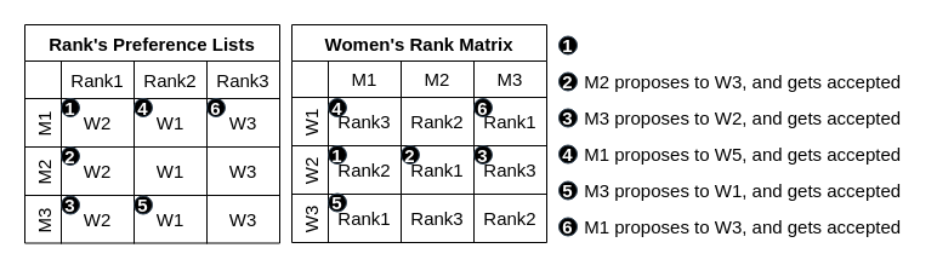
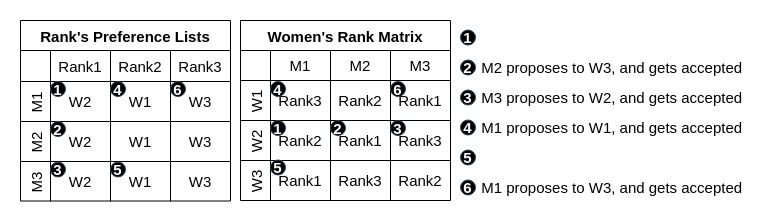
- <mxCell id="33" value="&lt;h1 style=&quot;font-size: 15px;&quot;&gt;&lt;span style=&quot;font-size: 15px; font-weight: 400;&quot;&gt;&amp;nbsp;M1 proposes to W5, and gets accepted&lt;/span&gt;&lt;/h1&gt;" style="text;strokeColor=none;align=left;fillColor=none;html=1;verticalAlign=middle;whiteSpace=wrap;rounded=0;fontFamily=Helvetica;fontSize=15;fontColor=default;" parent="1" vertex="1"><mxGeometry x="475" y="112" width="275" height="30" as="geometry" /></mxCell>
+ <mxCell id="33" value="&lt;h1 style=&quot;font-size: 15px;&quot;&gt;&lt;span style=&quot;font-size: 15px; font-weight: 400;&quot;&gt;&amp;nbsp;M1 proposes to W1, and gets accepted&lt;/span&gt;&lt;/h1&gt;" style="text;strokeColor=none;align=left;fillColor=none;html=1;verticalAlign=middle;whiteSpace=wrap;rounded=0;fontFamily=Helvetica;fontSize=15;fontColor=default;" parent="1" vertex="1"><mxGeometry x="475" y="112" width="275" height="30" as="geometry" /></mxCell>
- <mxCell id="34" value="&lt;h1 style=&quot;font-size: 15px;&quot;&gt;&lt;span style=&quot;font-size: 15px; font-weight: 400;&quot;&gt;&amp;nbsp;M3 proposes to W1, and gets accepted&lt;/span&gt;&lt;/h1&gt;" style="text;strokeColor=none;align=left;fillColor=none;html=1;verticalAlign=middle;whiteSpace=wrap;rounded=0;fontFamily=Helvetica;fontSize=15;fontColor=default;" parent="1" vertex="1"><mxGeometry x="475" y="142" width="275" height="30" as="geometry" /></mxCell>
